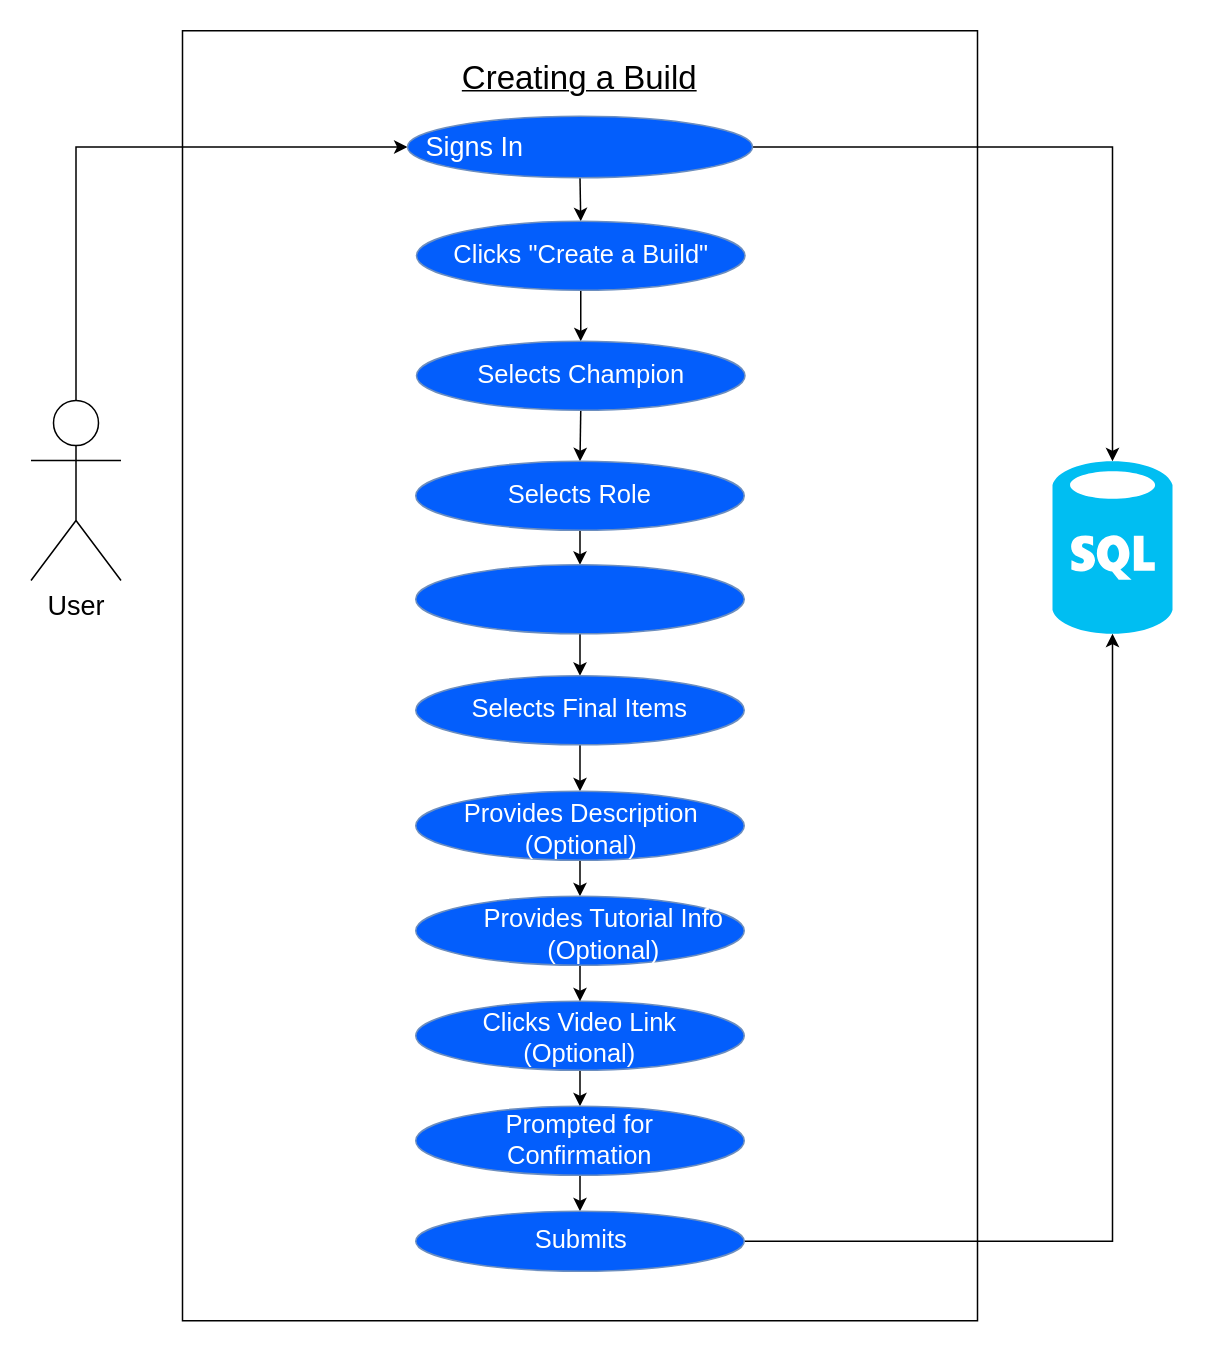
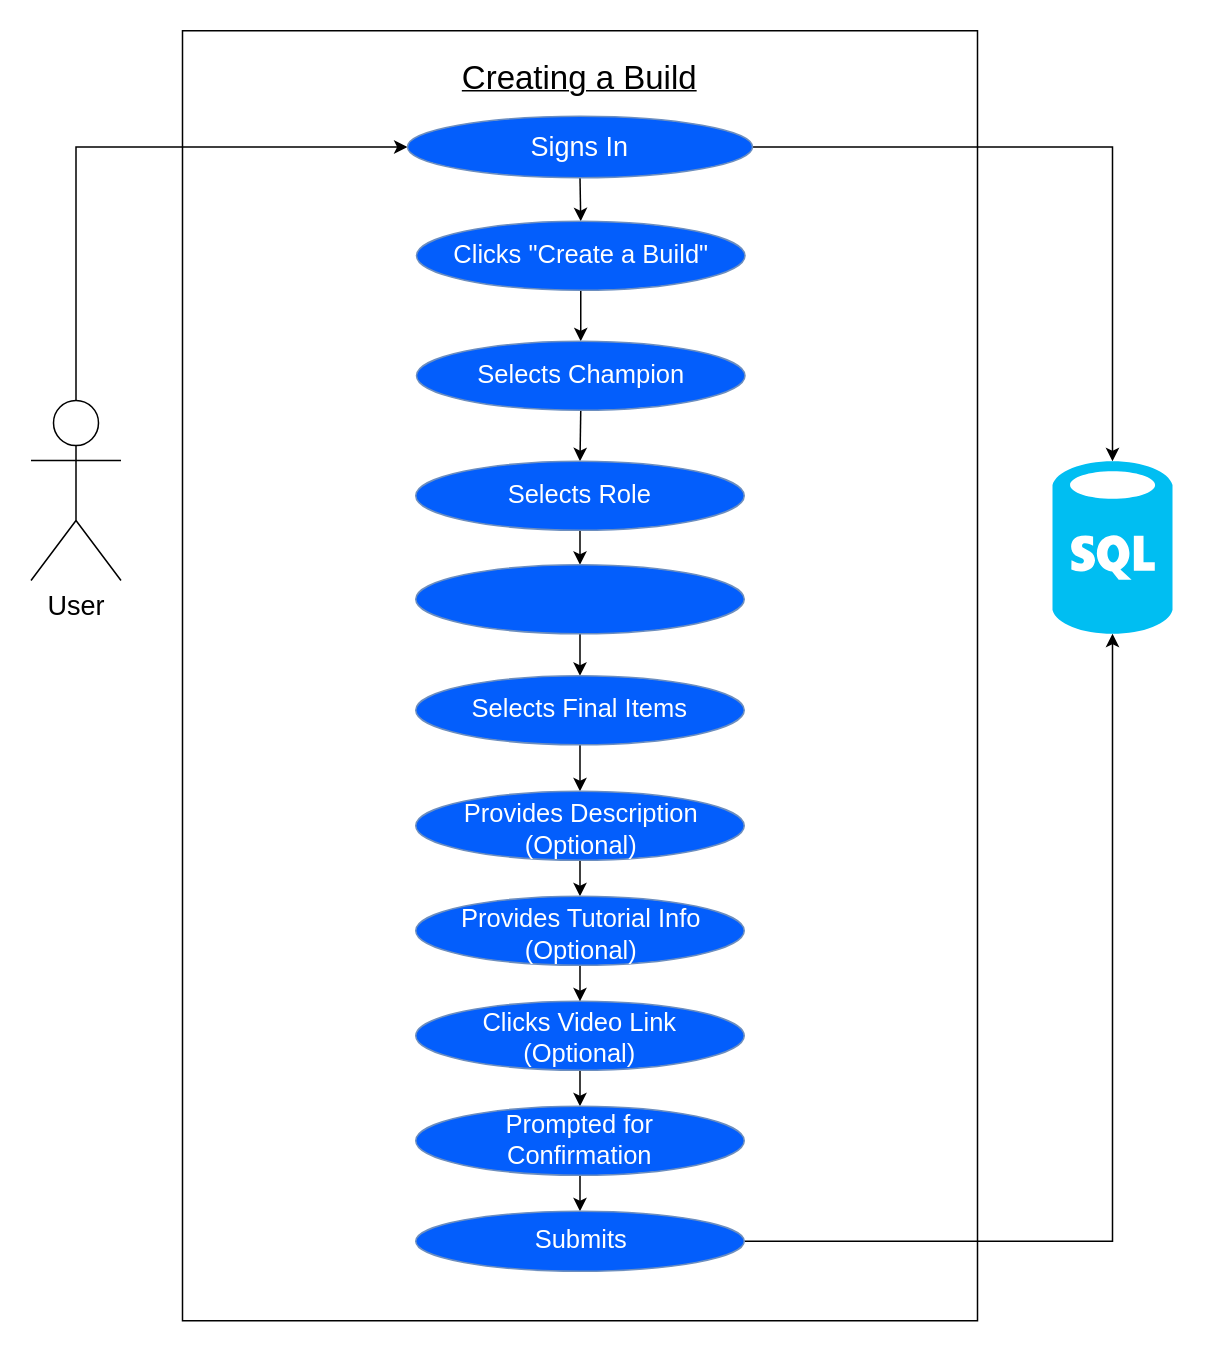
- <mxCell id="9" value="&lt;font style=&quot;font-size: 18px&quot; color=&quot;#FFFFFF&quot;&gt;Signs In&lt;br&gt;&lt;/font&gt;" style="text;html=1;strokeColor=none;fillColor=none;align=center;verticalAlign=middle;whiteSpace=wrap;rounded=0;" parent="1" vertex="1"><mxGeometry x="276" y="82.5" width="80" height="30" as="geometry" /></mxCell>
+ <mxCell id="9" value="&lt;font style=&quot;font-size: 18px&quot; color=&quot;#FFFFFF&quot;&gt;Signs In&lt;br&gt;&lt;/font&gt;" style="text;html=1;strokeColor=none;fillColor=none;align=center;verticalAlign=middle;whiteSpace=wrap;rounded=0;" parent="1" vertex="1"><mxGeometry x="346" y="82.5" width="80" height="30" as="geometry" /></mxCell>
- <mxCell id="33" value="&lt;font style=&quot;font-size: 17px&quot; color=&quot;#FFFFFF&quot;&gt;Provides Tutorial Info (Optional)&lt;br&gt;&lt;/font&gt;" style="text;html=1;strokeColor=none;fillColor=none;align=center;verticalAlign=middle;whiteSpace=wrap;rounded=0;" vertex="1" parent="1"><mxGeometry x="311.5" y="608" width="180" height="30" as="geometry" /></mxCell>
+ <mxCell id="33" value="&lt;font style=&quot;font-size: 17px&quot; color=&quot;#FFFFFF&quot;&gt;Provides Tutorial Info (Optional)&lt;br&gt;&lt;/font&gt;" style="text;html=1;strokeColor=none;fillColor=none;align=center;verticalAlign=middle;whiteSpace=wrap;rounded=0;" vertex="1" parent="1"><mxGeometry x="296.5" y="608" width="180" height="30" as="geometry" /></mxCell>
